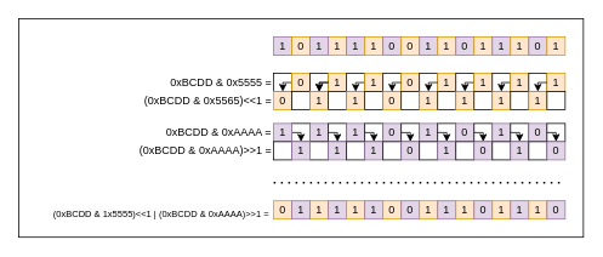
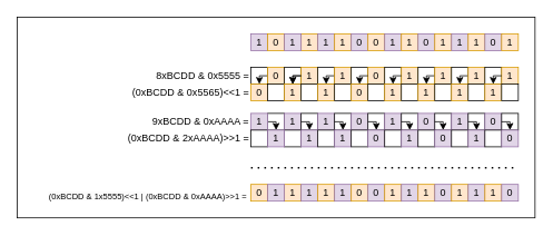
- <mxCell id="43" value="0xBCDD &amp;amp; 0x5555 =" style="text;html=1;strokeColor=none;fillColor=none;align=right;verticalAlign=middle;whiteSpace=wrap;rounded=0;" vertex="1" parent="1"><mxGeometry x="180" y="75" width="120" height="30" as="geometry" /></mxCell>
+ <mxCell id="43" value="8xBCDD &amp;amp; 0x5555 =" style="text;html=1;strokeColor=none;fillColor=none;align=right;verticalAlign=middle;whiteSpace=wrap;rounded=0;" vertex="1" parent="1"><mxGeometry x="180" y="75" width="120" height="30" as="geometry" /></mxCell>
- <mxCell id="44" value="0xBCDD &amp;amp; 0xAAAA =" style="text;html=1;strokeColor=none;fillColor=none;align=center;verticalAlign=middle;whiteSpace=wrap;rounded=0;" vertex="1" parent="1"><mxGeometry x="180" y="130" width="120" height="30" as="geometry" /></mxCell>
+ <mxCell id="44" value="9xBCDD &amp;amp; 0xAAAA =" style="text;html=1;strokeColor=none;fillColor=none;align=center;verticalAlign=middle;whiteSpace=wrap;rounded=0;" vertex="1" parent="1"><mxGeometry x="180" y="130" width="120" height="30" as="geometry" /></mxCell>
- <mxCell id="78" value="&lt;div style=&quot;&quot;&gt;&lt;span style=&quot;background-color: initial;&quot;&gt;(0xBCDD &amp;amp; 0xAAAA)&amp;gt;&amp;gt;1 =&lt;/span&gt;&lt;/div&gt;" style="text;html=1;strokeColor=none;fillColor=none;align=right;verticalAlign=middle;whiteSpace=wrap;rounded=0;" vertex="1" parent="1"><mxGeometry x="130" y="150" width="170" height="30" as="geometry" /></mxCell>
+ <mxCell id="78" value="&lt;div style=&quot;&quot;&gt;&lt;span style=&quot;background-color: initial;&quot;&gt;(0xBCDD &amp;amp; 2xAAAA)&amp;gt;&amp;gt;1 =&lt;/span&gt;&lt;/div&gt;" style="text;html=1;strokeColor=none;fillColor=none;align=right;verticalAlign=middle;whiteSpace=wrap;rounded=0;" vertex="1" parent="1"><mxGeometry x="130" y="150" width="170" height="30" as="geometry" /></mxCell>
